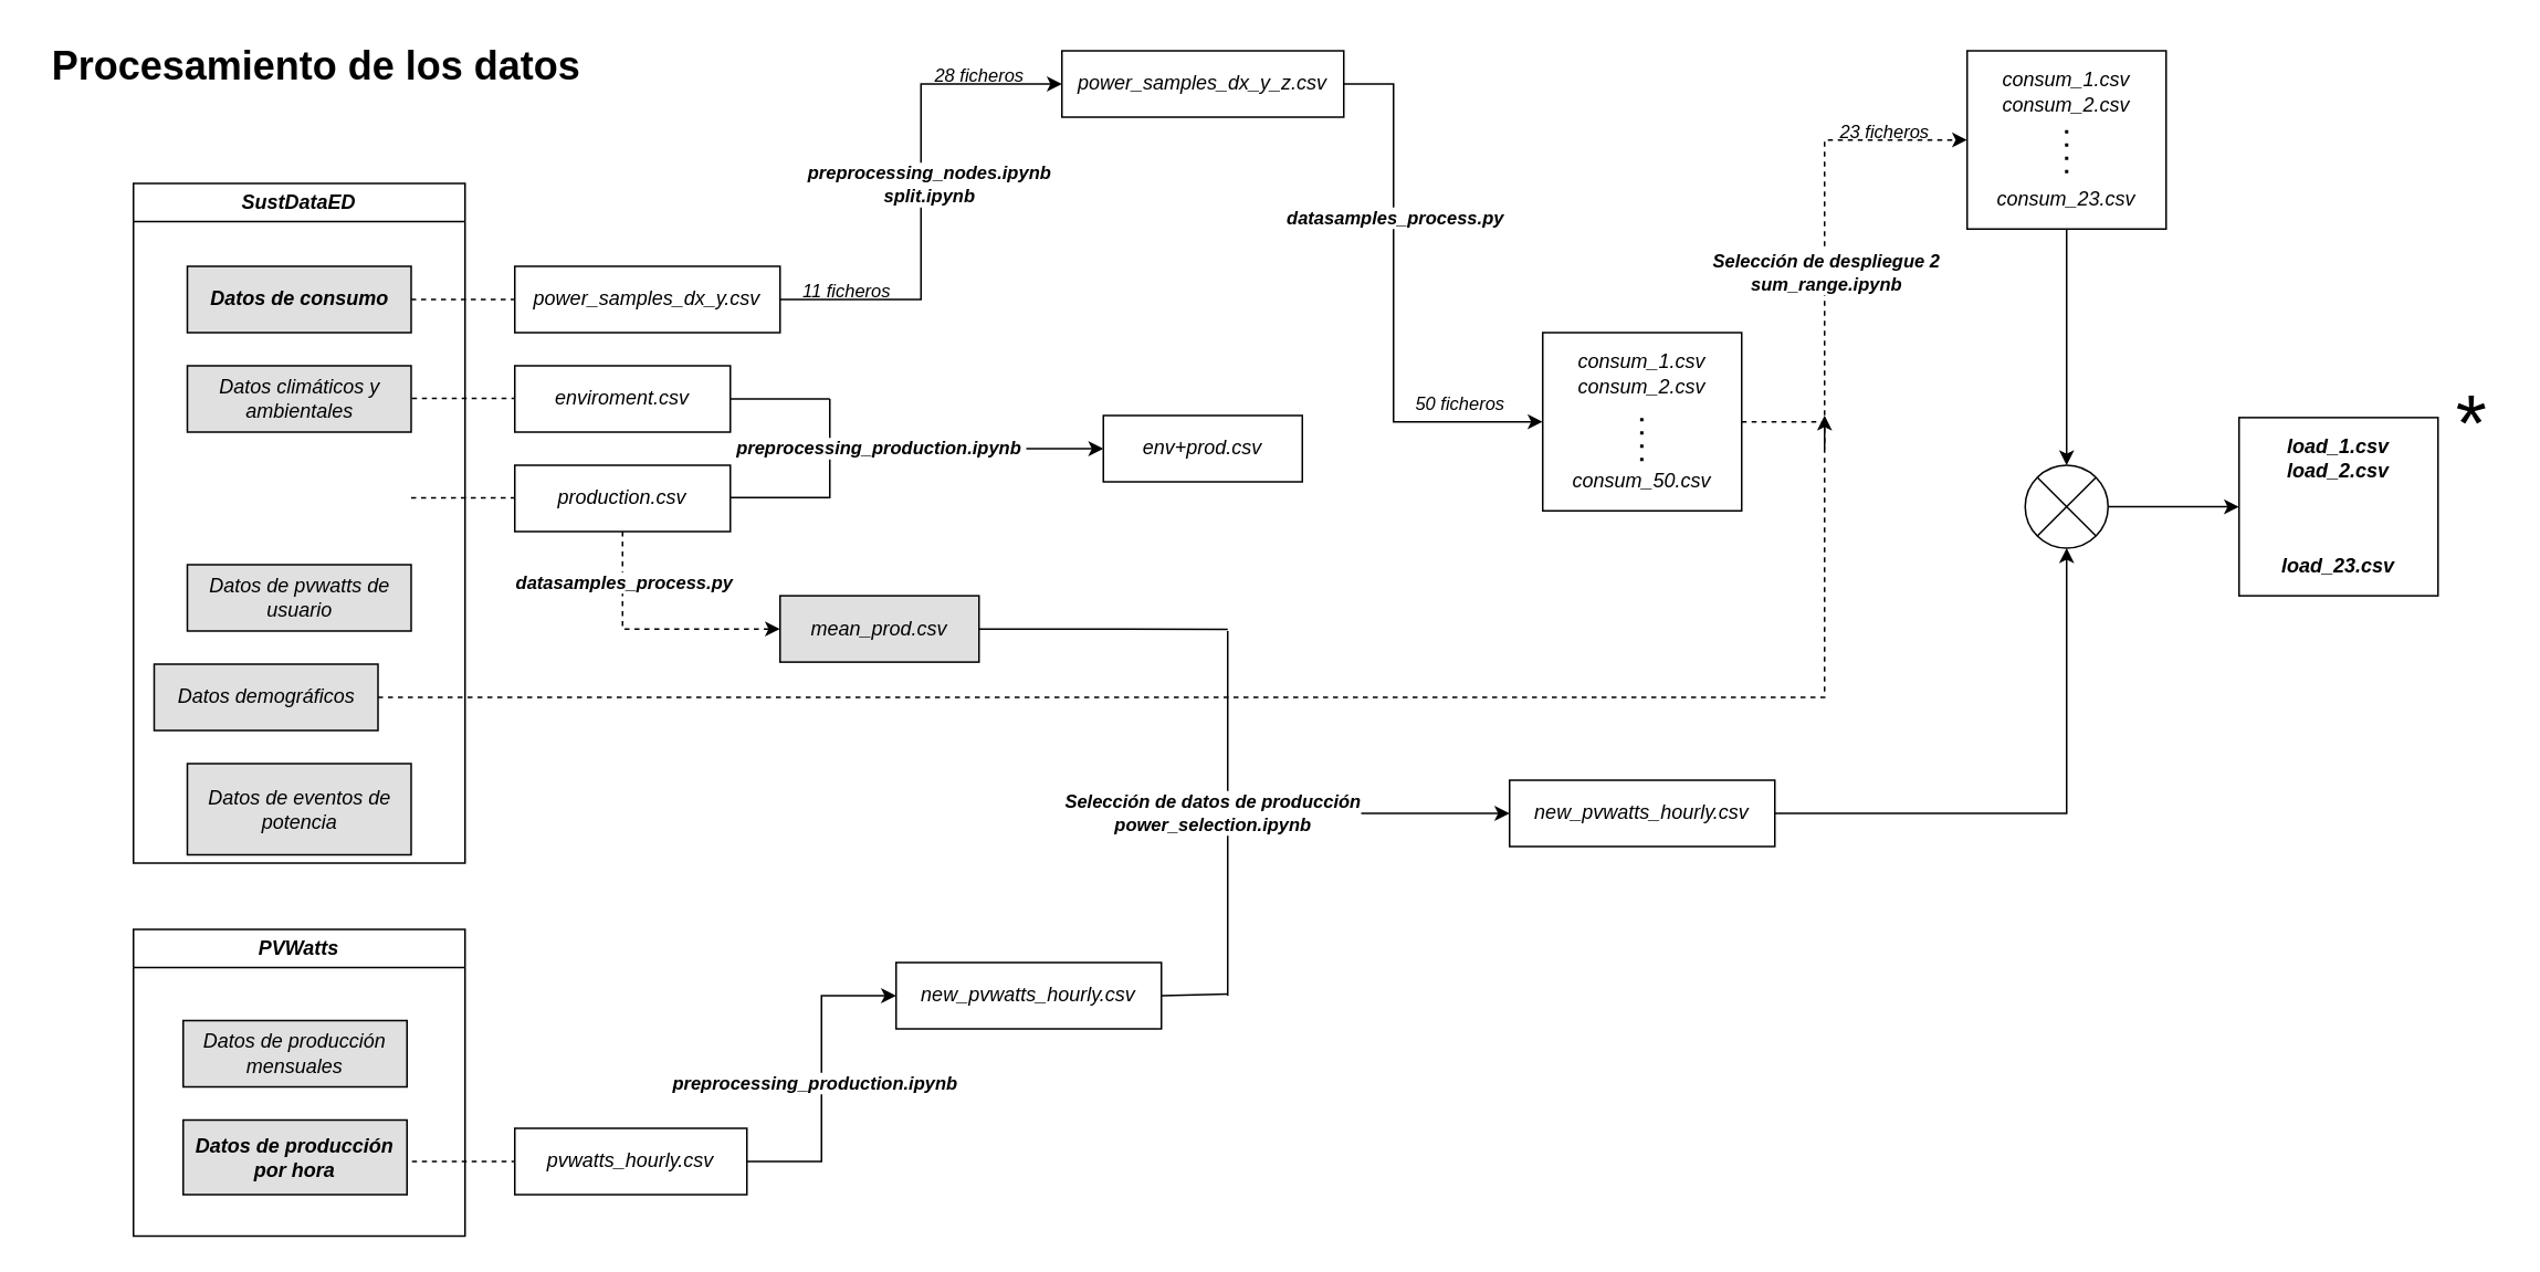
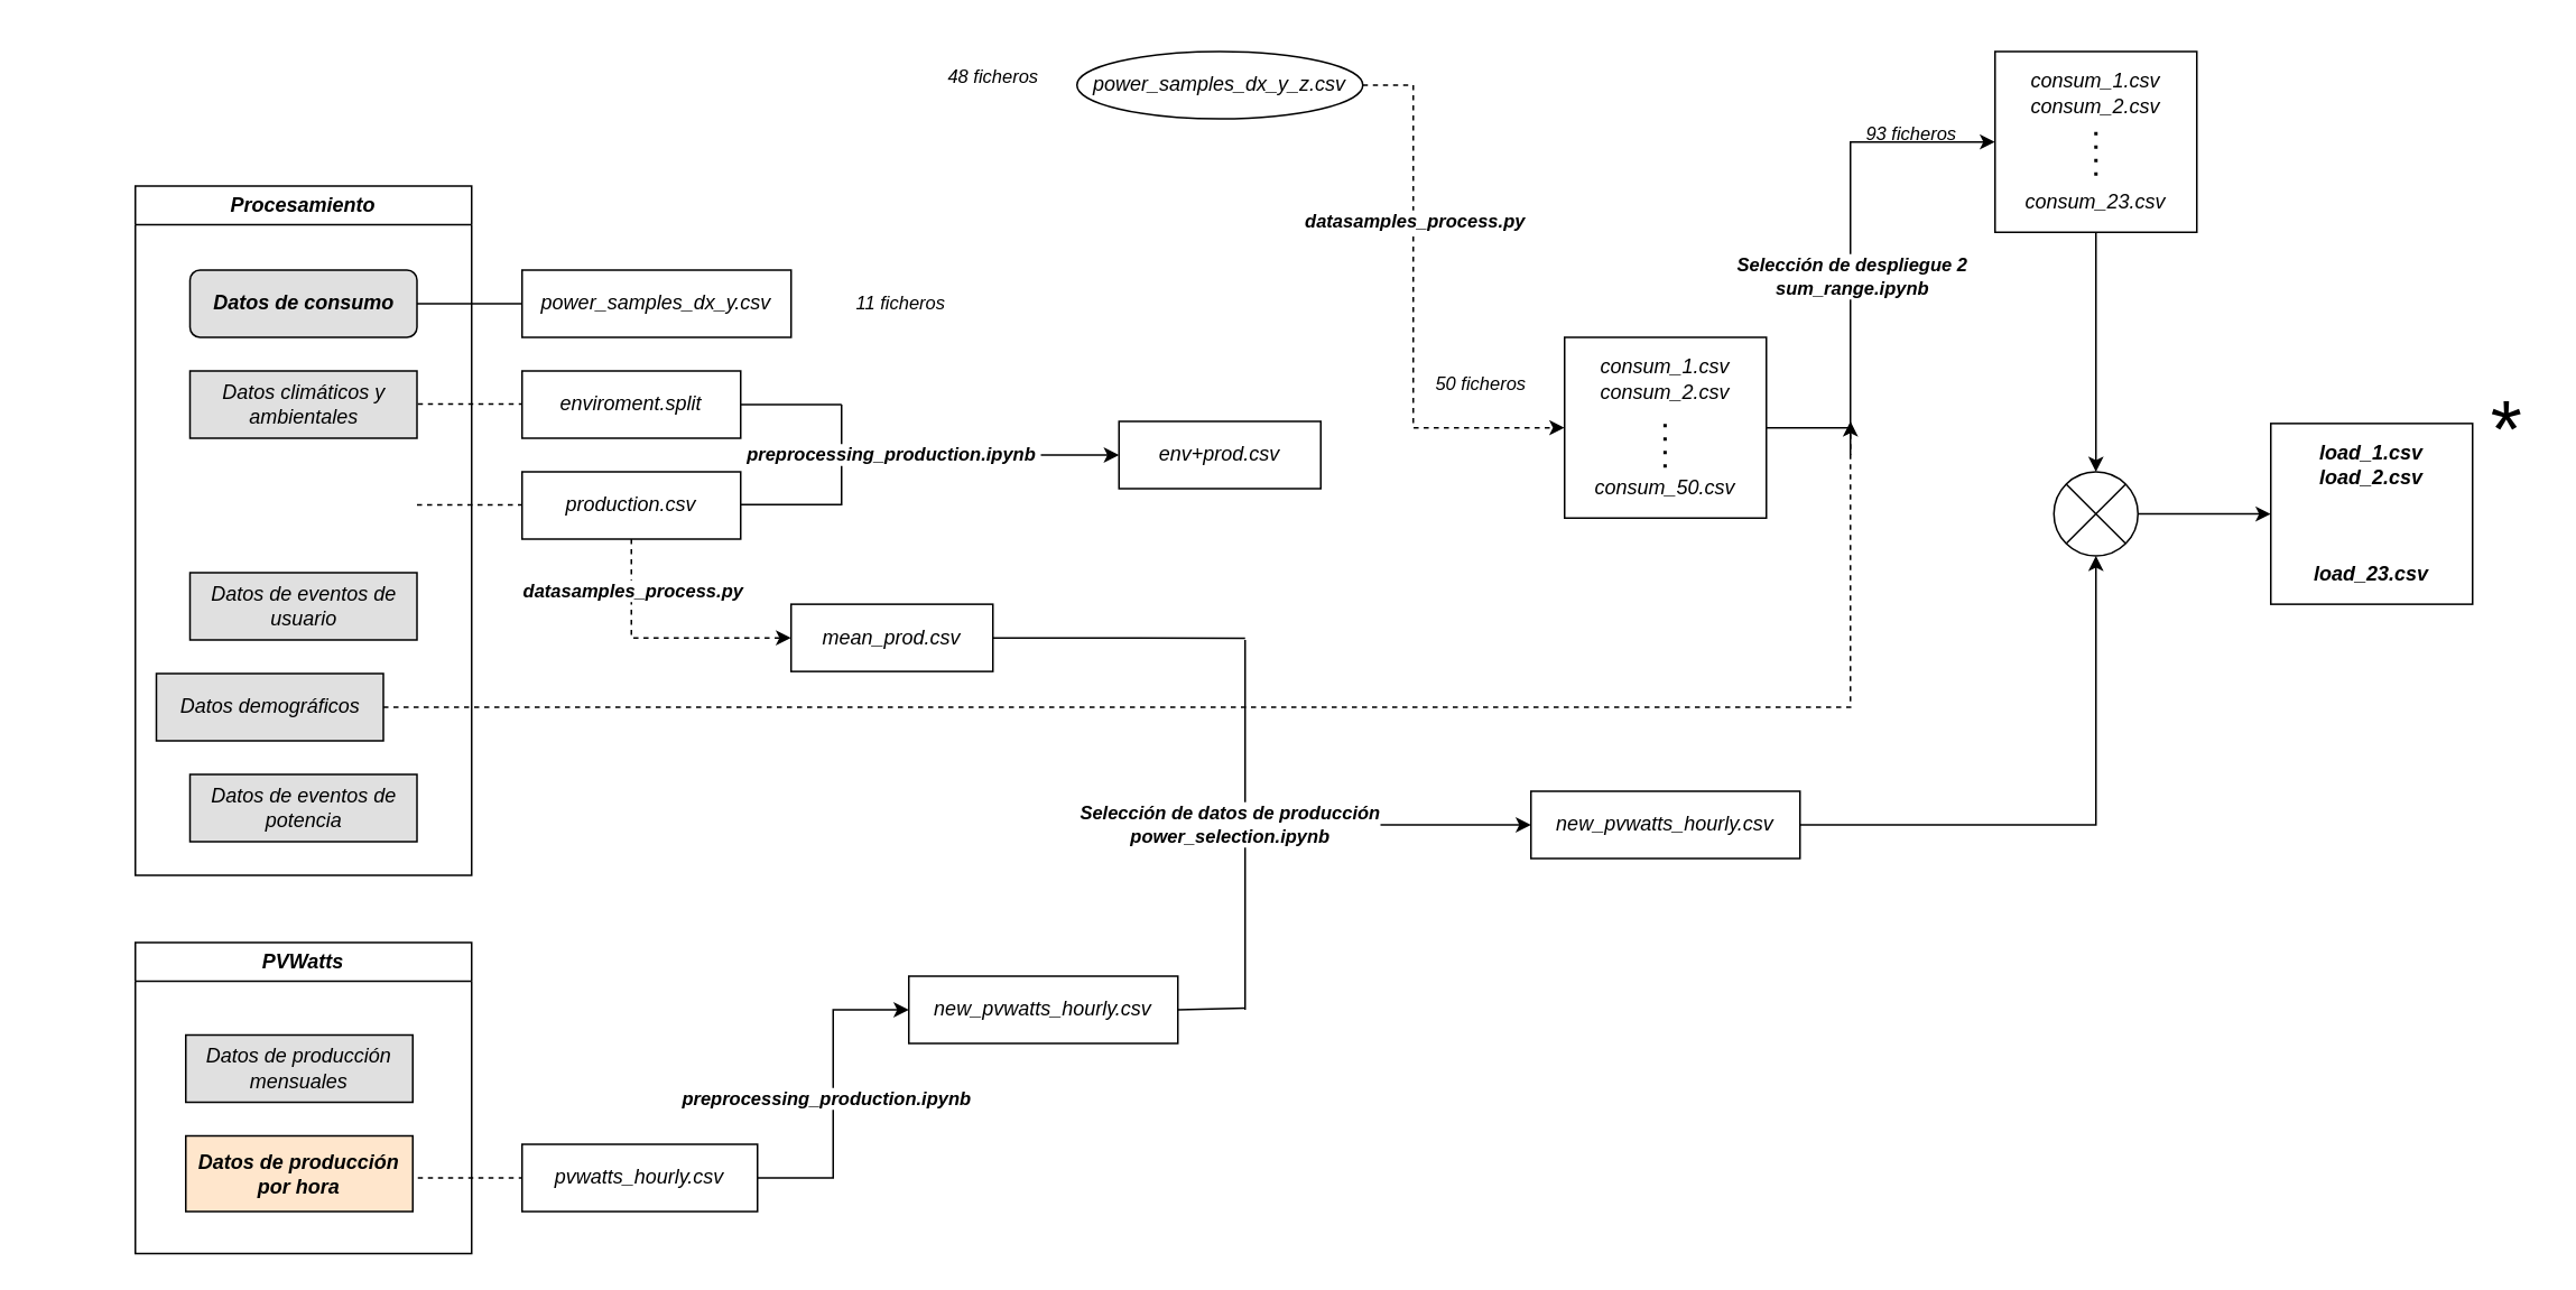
- <mxCell id="59" value="&lt;b&gt;&lt;font style=&quot;font-size: 24px;&quot;&gt;Procesamiento de los datos&lt;/font&gt;&lt;/b&gt;" style="text;html=1;align=center;verticalAlign=middle;resizable=0;points=[];autosize=1;strokeColor=none;fillColor=none;" parent="1" vertex="1"><mxGeometry x="20" y="20" width="340" height="40" as="geometry" /></mxCell>
- <mxCell id="20" value="&lt;font style=&quot;font-size: 11px;&quot;&gt;&lt;i&gt;28 ficheros&lt;/i&gt;&lt;/font&gt;" style="text;html=1;align=center;verticalAlign=middle;resizable=0;points=[];autosize=1;strokeColor=none;fillColor=none;" parent="1" vertex="1"><mxGeometry x="550" y="30" width="80" height="30" as="geometry" /></mxCell>
+ <mxCell id="20" value="&lt;font style=&quot;font-size: 11px;&quot;&gt;&lt;i&gt;48 ficheros&lt;/i&gt;&lt;/font&gt;" style="text;html=1;align=center;verticalAlign=middle;resizable=0;points=[];autosize=1;strokeColor=none;fillColor=none;" parent="1" vertex="1"><mxGeometry x="550" y="30" width="80" height="30" as="geometry" /></mxCell>
- <mxCell id="18" value="&lt;i style=&quot;&quot;&gt;power_samples_dx_y_z.csv&lt;/i&gt;" style="rounded=0;whiteSpace=wrap;html=1;shadow=0;fillColor=#FFFFFF;" parent="1" vertex="1"><mxGeometry x="640" y="30" width="170" height="40" as="geometry" /></mxCell>
+ <mxCell id="18" value="&lt;i style=&quot;&quot;&gt;power_samples_dx_y_z.csv&lt;/i&gt;" style="ellipse;whiteSpace=wrap;html=1;shadow=0;fillColor=#FFFFFF;" parent="1" vertex="1"><mxGeometry x="640" y="30" width="170" height="40" as="geometry" /></mxCell>
- <mxCell id="28" value="&lt;font style=&quot;font-size: 11px;&quot;&gt;&lt;i&gt;23 ficheros&lt;/i&gt;&lt;/font&gt;" style="text;html=1;align=center;verticalAlign=middle;resizable=0;points=[];autosize=1;strokeColor=none;fillColor=none;" parent="1" vertex="1"><mxGeometry x="1096" y="63.75" width="80" height="30" as="geometry" /></mxCell>
+ <mxCell id="28" value="&lt;font style=&quot;font-size: 11px;&quot;&gt;&lt;i&gt;93 ficheros&lt;/i&gt;&lt;/font&gt;" style="text;html=1;align=center;verticalAlign=middle;resizable=0;points=[];autosize=1;strokeColor=none;fillColor=none;" parent="1" vertex="1"><mxGeometry x="1096" y="63.75" width="80" height="30" as="geometry" /></mxCell>
- <mxCell id="21" style="edgeStyle=orthogonalEdgeStyle;rounded=0;orthogonalLoop=1;jettySize=auto;html=1;exitX=1;exitY=0.5;exitDx=0;exitDy=0;entryX=0;entryY=0.5;entryDx=0;entryDy=0;dashed=1;" parent="1" source="2" target="25" edge="1"><mxGeometry relative="1" as="geometry"><Array as="points"><mxPoint x="1100" y="254" /><mxPoint x="1100" y="84" /></Array></mxGeometry></mxCell>
+ <mxCell id="21" style="edgeStyle=orthogonalEdgeStyle;rounded=0;orthogonalLoop=1;jettySize=auto;html=1;exitX=1;exitY=0.5;exitDx=0;exitDy=0;entryX=0;entryY=0.5;entryDx=0;entryDy=0;" parent="1" source="2" target="25" edge="1"><mxGeometry relative="1" as="geometry"><Array as="points"><mxPoint x="1100" y="254" /><mxPoint x="1100" y="84" /></Array></mxGeometry></mxCell>
- <mxCell id="13" style="edgeStyle=orthogonalEdgeStyle;rounded=0;orthogonalLoop=1;jettySize=auto;html=1;exitX=1;exitY=0.5;exitDx=0;exitDy=0;entryX=0;entryY=0.5;entryDx=0;entryDy=0;" parent="1" source="15" target="18" edge="1"><mxGeometry relative="1" as="geometry"><mxPoint x="470" y="170" as="sourcePoint" /></mxGeometry></mxCell>
- <mxCell id="14" value="&lt;b&gt;&lt;i&gt;preprocessing_nodes.ipynb&lt;br&gt;split.ipynb&lt;br&gt;&lt;/i&gt;&lt;/b&gt;" style="edgeLabel;html=1;align=center;verticalAlign=middle;resizable=0;points=[];" parent="13" vertex="1" connectable="0"><mxGeometry x="-0.044" y="-4" relative="1" as="geometry"><mxPoint y="-12" as="offset" /></mxGeometry></mxCell>
- <mxCell id="3" value="&lt;i&gt;SustDataED&lt;/i&gt;" style="swimlane;whiteSpace=wrap;html=1;" parent="1" vertex="1"><mxGeometry x="80" y="110" width="200" height="410" as="geometry" /></mxCell>
+ <mxCell id="3" value="&lt;i&gt;Procesamiento&lt;/i&gt;" style="swimlane;whiteSpace=wrap;html=1;" parent="1" vertex="1"><mxGeometry x="80" y="110" width="200" height="410" as="geometry" /></mxCell>
- <mxCell id="19" value="&lt;font style=&quot;font-size: 11px;&quot;&gt;&lt;i&gt;11 ficheros&lt;/i&gt;&lt;/font&gt;" style="text;html=1;align=center;verticalAlign=middle;resizable=0;points=[];autosize=1;strokeColor=none;fillColor=none;" parent="1" vertex="1"><mxGeometry x="470" y="160" width="80" height="30" as="geometry" /></mxCell>
+ <mxCell id="19" value="&lt;font style=&quot;font-size: 11px;&quot;&gt;&lt;i&gt;11 ficheros&lt;/i&gt;&lt;/font&gt;" style="text;html=1;align=center;verticalAlign=middle;resizable=0;points=[];autosize=1;strokeColor=none;fillColor=none;" parent="1" vertex="1"><mxGeometry x="495" y="165" width="80" height="30" as="geometry" /></mxCell>
- <mxCell id="4" value="&lt;i&gt;&lt;b&gt;Datos de consumo&lt;/b&gt;&lt;/i&gt;" style="rounded=0;whiteSpace=wrap;html=1;shadow=0;fillColor=#E0E0E0;" parent="3" vertex="1"><mxGeometry x="32.5" y="50" width="135" height="40" as="geometry" /></mxCell>
+ <mxCell id="4" value="&lt;i&gt;&lt;b&gt;Datos de consumo&lt;/b&gt;&lt;/i&gt;" style="whiteSpace=wrap;html=1;shadow=0;fillColor=#E0E0E0;rounded=1;" parent="3" vertex="1"><mxGeometry x="32.5" y="50" width="135" height="40" as="geometry" /></mxCell>
- <mxCell id="16" value="" style="endArrow=none;dashed=1;html=1;rounded=0;exitX=1;exitY=0.5;exitDx=0;exitDy=0;entryX=0;entryY=0.5;entryDx=0;entryDy=0;" parent="1" source="4" target="15" edge="1"><mxGeometry width="50" height="50" relative="1" as="geometry"><mxPoint x="370" y="320" as="sourcePoint" /><mxPoint x="420" y="270" as="targetPoint" /></mxGeometry></mxCell>
+ <mxCell id="16" value="" style="endArrow=none;dashed=0;html=1;rounded=0;exitX=1;exitY=0.5;exitDx=0;exitDy=0;entryX=0;entryY=0.5;entryDx=0;entryDy=0;" parent="1" source="4" target="15" edge="1"><mxGeometry width="50" height="50" relative="1" as="geometry"><mxPoint x="370" y="320" as="sourcePoint" /><mxPoint x="420" y="270" as="targetPoint" /></mxGeometry></mxCell>
- <mxCell id="17" style="edgeStyle=orthogonalEdgeStyle;rounded=0;orthogonalLoop=1;jettySize=auto;html=1;exitX=1;exitY=0.5;exitDx=0;exitDy=0;entryX=0;entryY=0.5;entryDx=0;entryDy=0;" parent="1" source="18" target="2" edge="1"><mxGeometry relative="1" as="geometry"><Array as="points"><mxPoint x="840" y="50" /><mxPoint x="840" y="254" /></Array></mxGeometry></mxCell>
+ <mxCell id="17" style="edgeStyle=orthogonalEdgeStyle;rounded=0;orthogonalLoop=1;jettySize=auto;html=1;exitX=1;exitY=0.5;exitDx=0;exitDy=0;entryX=0;entryY=0.5;entryDx=0;entryDy=0;dashed=1;" parent="1" source="18" target="2" edge="1"><mxGeometry relative="1" as="geometry"><Array as="points"><mxPoint x="840" y="50" /><mxPoint x="840" y="254" /></Array></mxGeometry></mxCell>
- <mxCell id="30" value="&lt;i style=&quot;&quot;&gt;enviroment.csv&lt;/i&gt;" style="rounded=0;whiteSpace=wrap;html=1;shadow=0;fillColor=#FFFFFF;" parent="1" vertex="1"><mxGeometry x="310" y="220" width="130" height="40" as="geometry" /></mxCell>
+ <mxCell id="30" value="&lt;i style=&quot;&quot;&gt;enviroment.split&lt;/i&gt;" style="rounded=0;whiteSpace=wrap;html=1;shadow=0;fillColor=#FFFFFF;" parent="1" vertex="1"><mxGeometry x="310" y="220" width="130" height="40" as="geometry" /></mxCell>
- <mxCell id="27" value="&lt;font style=&quot;font-size: 11px;&quot;&gt;&lt;i&gt;50 ficheros&lt;/i&gt;&lt;/font&gt;" style="text;html=1;align=center;verticalAlign=middle;resizable=0;points=[];autosize=1;strokeColor=none;fillColor=none;" parent="1" vertex="1"><mxGeometry x="840" y="227.5" width="80" height="30" as="geometry" /></mxCell>
+ <mxCell id="27" value="&lt;font style=&quot;font-size: 11px;&quot;&gt;&lt;i&gt;50 ficheros&lt;/i&gt;&lt;/font&gt;" style="text;html=1;align=center;verticalAlign=middle;resizable=0;points=[];autosize=1;strokeColor=none;fillColor=none;" parent="1" vertex="1"><mxGeometry x="840" y="212.5" width="80" height="30" as="geometry" /></mxCell>
- <mxCell id="6" value="&lt;i&gt;Datos de pvwatts de usuario&lt;/i&gt;" style="rounded=0;whiteSpace=wrap;html=1;shadow=0;fillColor=#E0E0E0;" parent="3" vertex="1"><mxGeometry x="32.5" y="230" width="135" height="40" as="geometry" /></mxCell>
+ <mxCell id="6" value="&lt;i&gt;Datos de eventos de usuario&lt;/i&gt;" style="rounded=0;whiteSpace=wrap;html=1;shadow=0;fillColor=#E0E0E0;" parent="3" vertex="1"><mxGeometry x="32.5" y="230" width="135" height="40" as="geometry" /></mxCell>
- <mxCell id="40" value="&lt;i style=&quot;&quot;&gt;mean_prod.csv&lt;/i&gt;" style="rounded=0;whiteSpace=wrap;html=1;shadow=0;fillColor=#e0e0e0;" parent="1" vertex="1"><mxGeometry x="470" y="358.75" width="120" height="40" as="geometry" /></mxCell>
+ <mxCell id="40" value="&lt;i style=&quot;&quot;&gt;mean_prod.csv&lt;/i&gt;" style="rounded=0;whiteSpace=wrap;html=1;shadow=0;fillColor=#FFFFFF;" parent="1" vertex="1"><mxGeometry x="470" y="358.75" width="120" height="40" as="geometry" /></mxCell>
- <mxCell id="7" value="&lt;i&gt;Datos de eventos de potencia&lt;/i&gt;" style="rounded=0;whiteSpace=wrap;html=1;shadow=0;fillColor=#E0E0E0;" parent="3" vertex="1"><mxGeometry x="32.5" y="350" width="135" height="55" as="geometry" /></mxCell>
+ <mxCell id="7" value="&lt;i&gt;Datos de eventos de potencia&lt;/i&gt;" style="rounded=0;whiteSpace=wrap;html=1;shadow=0;fillColor=#E0E0E0;" parent="3" vertex="1"><mxGeometry x="32.5" y="350" width="135" height="40" as="geometry" /></mxCell>
- <mxCell id="12" value="&lt;i&gt;&lt;b&gt;Datos de producción por hora&lt;/b&gt;&lt;/i&gt;" style="rounded=0;whiteSpace=wrap;html=1;shadow=0;fillColor=#E0E0E0;" parent="10" vertex="1"><mxGeometry x="30" y="115" width="135" height="45" as="geometry" /></mxCell>
+ <mxCell id="12" value="&lt;i&gt;&lt;b&gt;Datos de producción por hora&lt;/b&gt;&lt;/i&gt;" style="rounded=0;whiteSpace=wrap;html=1;shadow=0;fillColor=#ffe6cc;" parent="10" vertex="1"><mxGeometry x="30" y="115" width="135" height="45" as="geometry" /></mxCell>
